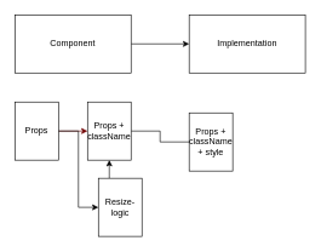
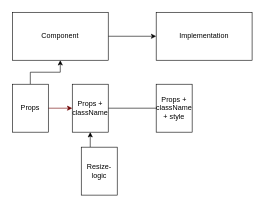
- <mxCell id="10" value="Props + className + style" style="rounded=0;whiteSpace=wrap;html=1;" vertex="1" parent="1"><mxGeometry x="260" y="155" width="60" height="80" as="geometry" /></mxCell>
+ <mxCell id="10" value="Props + className + style" style="rounded=0;whiteSpace=wrap;html=1;" vertex="1" parent="1"><mxGeometry x="260" y="140" width="60" height="80" as="geometry" /></mxCell>
- <mxCell id="6" style="edgeStyle=orthogonalEdgeStyle;rounded=0;orthogonalLoop=1;jettySize=auto;html=1;entryX=0;entryY=0.5;entryDx=0;entryDy=0;" edge="1" parent="1" source="7" target="12"><mxGeometry relative="1" as="geometry" /></mxCell>
+ <mxCell id="6" style="edgeStyle=orthogonalEdgeStyle;rounded=0;orthogonalLoop=1;jettySize=auto;html=1;" edge="1" parent="1" source="7" target="3"><mxGeometry relative="1" as="geometry" /></mxCell>
